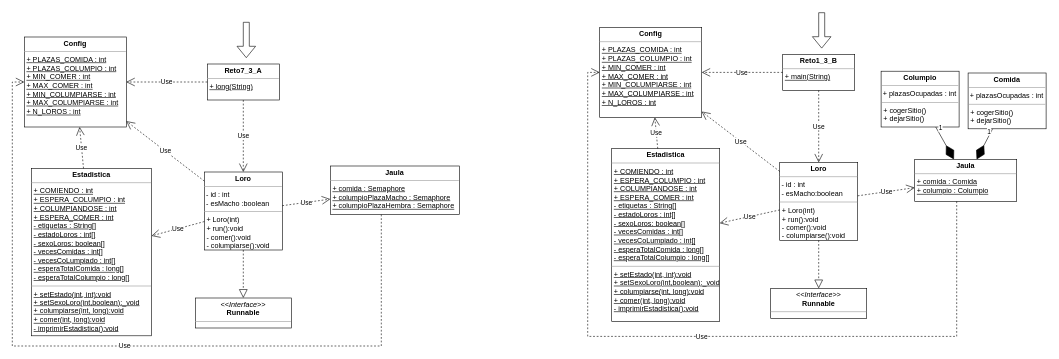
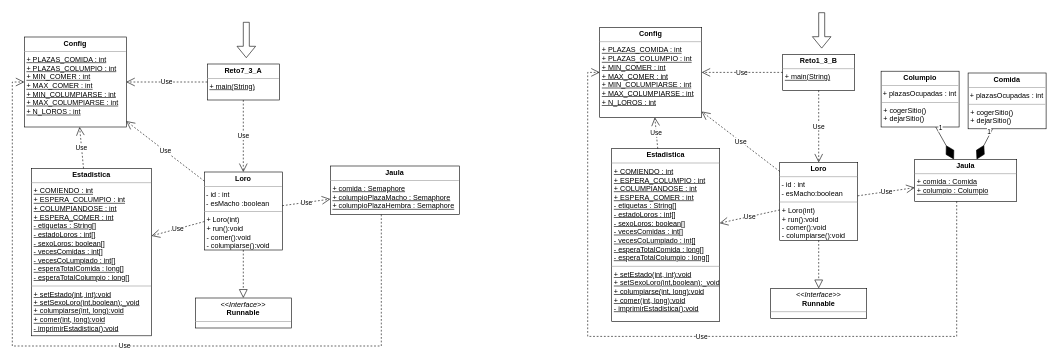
- <mxCell id="6" value="&lt;p style=&quot;margin:0px;margin-top:4px;text-align:center;&quot;&gt;&lt;b&gt;Reto7_3_A&lt;/b&gt;&lt;/p&gt;&lt;hr size=&quot;1&quot;&gt;&lt;p style=&quot;margin:0px;margin-left:4px;&quot;&gt;&lt;u&gt;+ long(String)&lt;/u&gt;&lt;br&gt;&lt;/p&gt;" style="verticalAlign=top;align=left;overflow=fill;fontSize=12;fontFamily=Helvetica;html=1;" parent="1" vertex="1"><mxGeometry x="345" y="106" width="120" height="60" as="geometry" /></mxCell>
+ <mxCell id="6" value="&lt;p style=&quot;margin:0px;margin-top:4px;text-align:center;&quot;&gt;&lt;b&gt;Reto7_3_A&lt;/b&gt;&lt;/p&gt;&lt;hr size=&quot;1&quot;&gt;&lt;p style=&quot;margin:0px;margin-left:4px;&quot;&gt;&lt;u&gt;+ main(String)&lt;/u&gt;&lt;br&gt;&lt;/p&gt;" style="verticalAlign=top;align=left;overflow=fill;fontSize=12;fontFamily=Helvetica;html=1;" parent="1" vertex="1"><mxGeometry x="345" y="106" width="120" height="60" as="geometry" /></mxCell>
